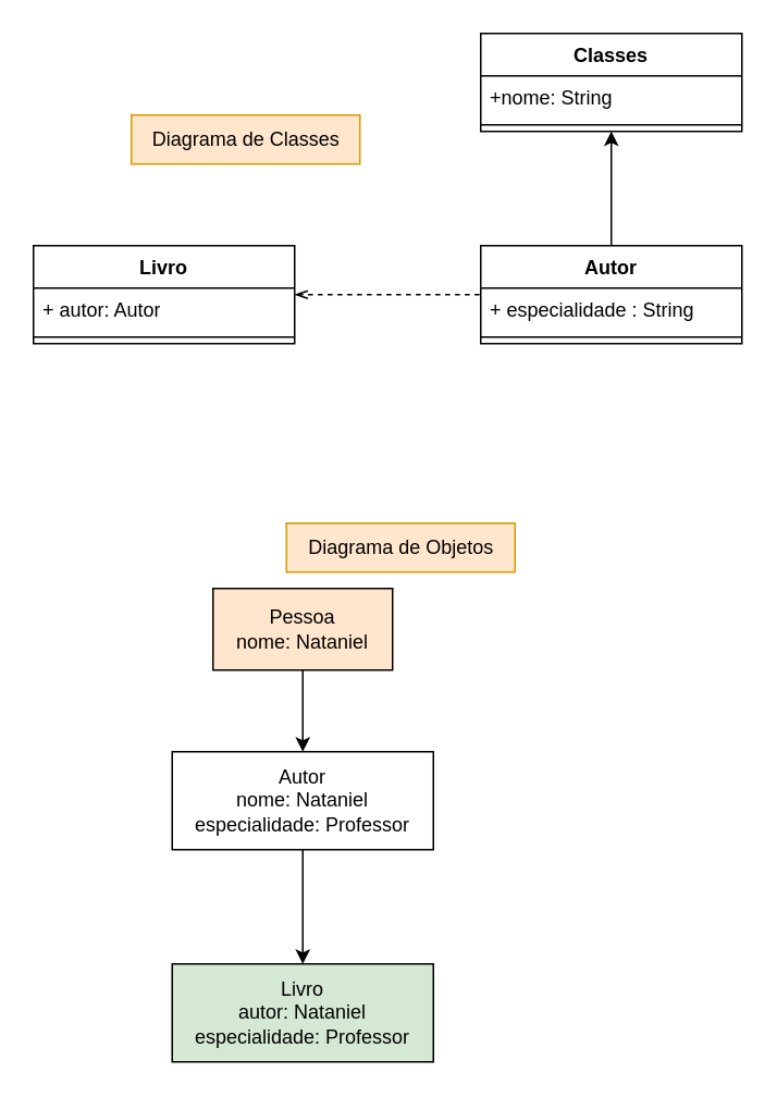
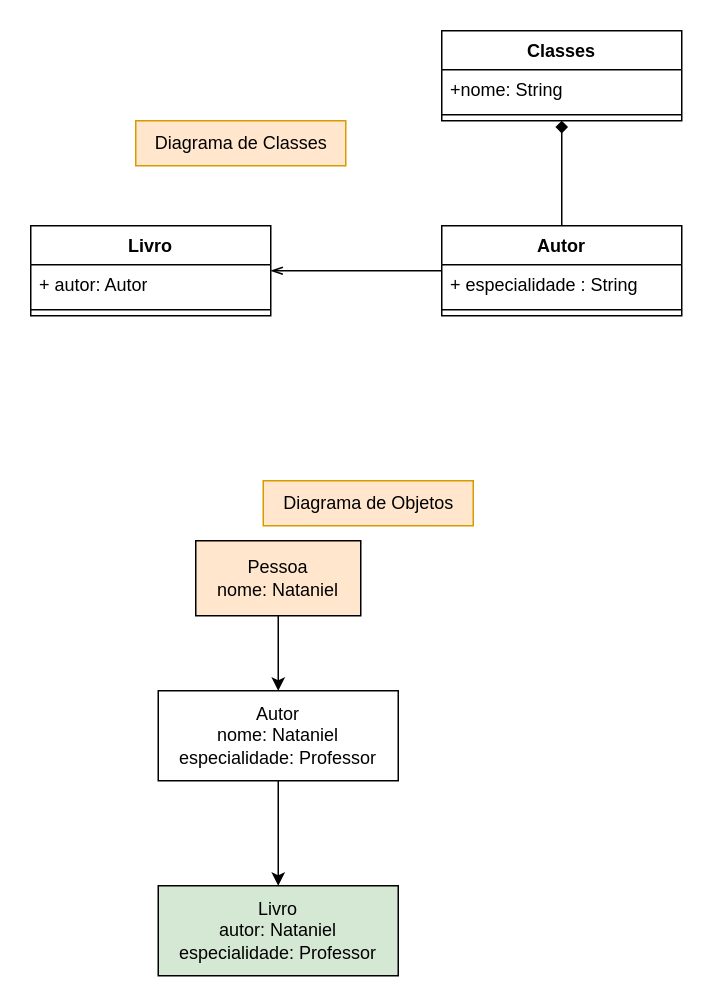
- <mxCell id="13" value="Diagrama de Classes" style="text;html=1;align=center;verticalAlign=middle;resizable=0;points=[];autosize=1;strokeColor=#d79b00;fillColor=#ffe6cc;" vertex="1" parent="1"><mxGeometry x="80" y="70" width="140" height="30" as="geometry" /></mxCell>
+ <mxCell id="13" value="Diagrama de Classes" style="text;html=1;align=center;verticalAlign=middle;resizable=0;points=[];autosize=1;strokeColor=#d79b00;fillColor=#ffe6cc;" vertex="1" parent="1"><mxGeometry x="90" y="80" width="140" height="30" as="geometry" /></mxCell>
- <mxCell id="6" value="" style="edgeStyle=orthogonalEdgeStyle;rounded=0;orthogonalLoop=1;jettySize=auto;html=1;" edge="1" parent="1" source="7" target="10"><mxGeometry relative="1" as="geometry" /></mxCell>
+ <mxCell id="6" value="" style="edgeStyle=orthogonalEdgeStyle;rounded=0;orthogonalLoop=1;jettySize=auto;html=1;endArrow=diamond;" edge="1" parent="1" source="7" target="10"><mxGeometry relative="1" as="geometry" /></mxCell>
- <mxCell id="2" value="" style="edgeStyle=orthogonalEdgeStyle;rounded=0;orthogonalLoop=1;jettySize=auto;html=1;startArrow=openThin;startFill=0;endArrow=none;endFill=0;dashed=1;" edge="1" parent="1" source="3" target="7"><mxGeometry relative="1" as="geometry" /></mxCell>
+ <mxCell id="2" value="" style="edgeStyle=orthogonalEdgeStyle;rounded=0;orthogonalLoop=1;jettySize=auto;html=1;startArrow=openThin;startFill=0;endArrow=none;endFill=0;" edge="1" parent="1" source="3" target="7"><mxGeometry relative="1" as="geometry" /></mxCell>
